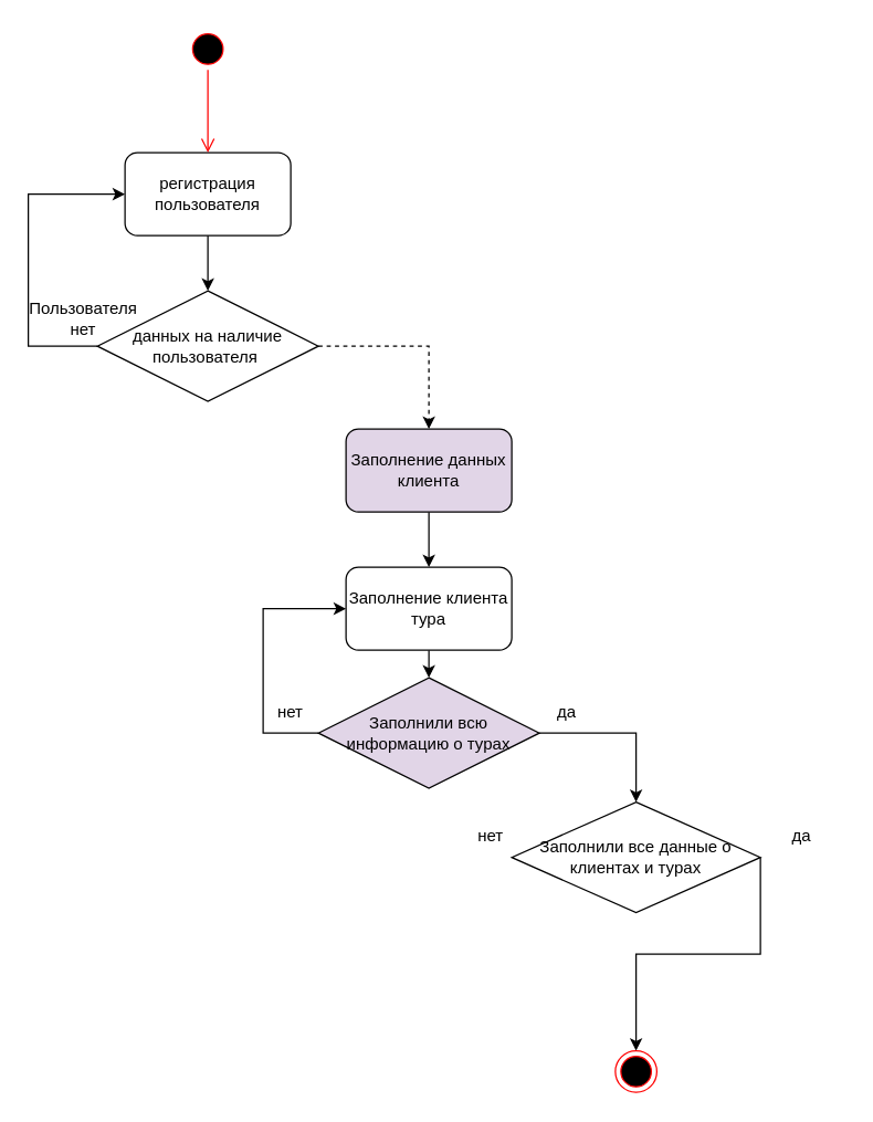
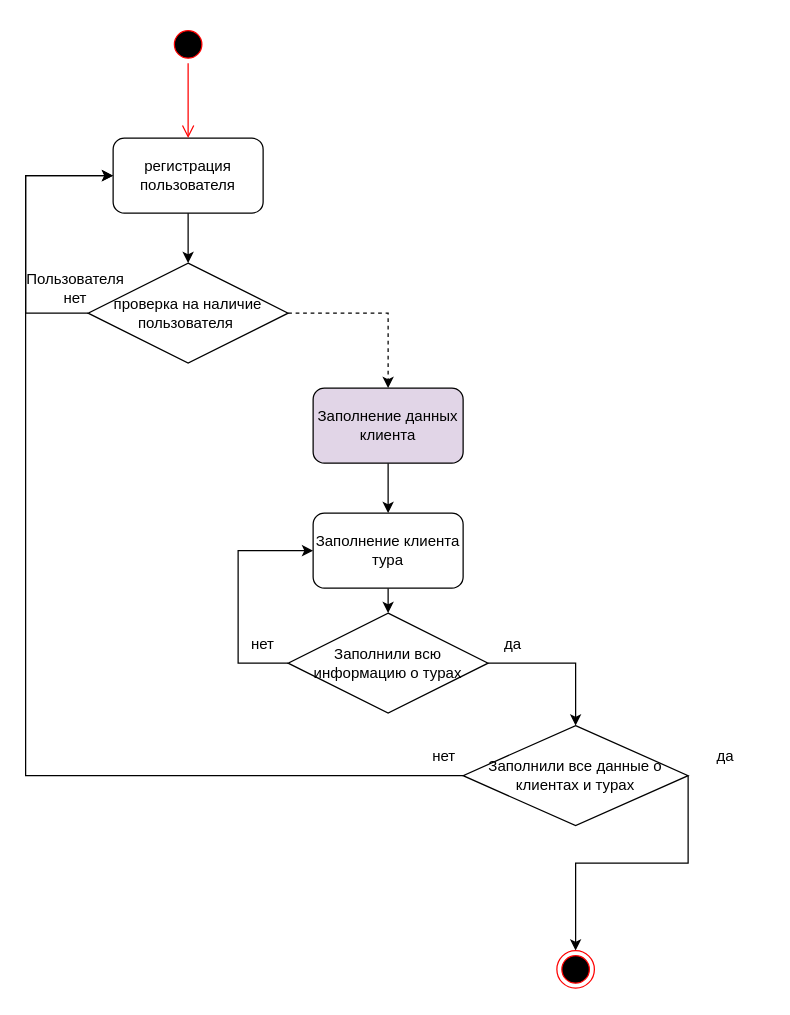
- <mxCell id="7" value="данных на наличие пользователя&amp;nbsp;" style="rhombus;whiteSpace=wrap;html=1;" vertex="1" parent="1"><mxGeometry x="70" y="210" width="160" height="80" as="geometry" /></mxCell>
+ <mxCell id="7" value="проверка на наличие пользователя&amp;nbsp;" style="rhombus;whiteSpace=wrap;html=1;" vertex="1" parent="1"><mxGeometry x="70" y="210" width="160" height="80" as="geometry" /></mxCell>
- <mxCell id="16" value="Заполнили всю информацию о турах" style="rhombus;whiteSpace=wrap;html=1;fillColor=#e1d5e7;" vertex="1" parent="1"><mxGeometry x="230" y="490" width="160" height="80" as="geometry" /></mxCell>
+ <mxCell id="16" value="Заполнили всю информацию о турах" style="rhombus;whiteSpace=wrap;html=1;" vertex="1" parent="1"><mxGeometry x="230" y="490" width="160" height="80" as="geometry" /></mxCell>
+ <mxCell id="18" style="edgeStyle=orthogonalEdgeStyle;rounded=0;orthogonalLoop=1;jettySize=auto;html=1;exitX=0;exitY=0.5;exitDx=0;exitDy=0;entryX=0;entryY=0.5;entryDx=0;entryDy=0;" edge="1" parent="1" source="19" target="2"><mxGeometry relative="1" as="geometry"><Array as="points"><mxPoint x="20" y="620" /><mxPoint x="20" y="140" /></Array></mxGeometry></mxCell>
